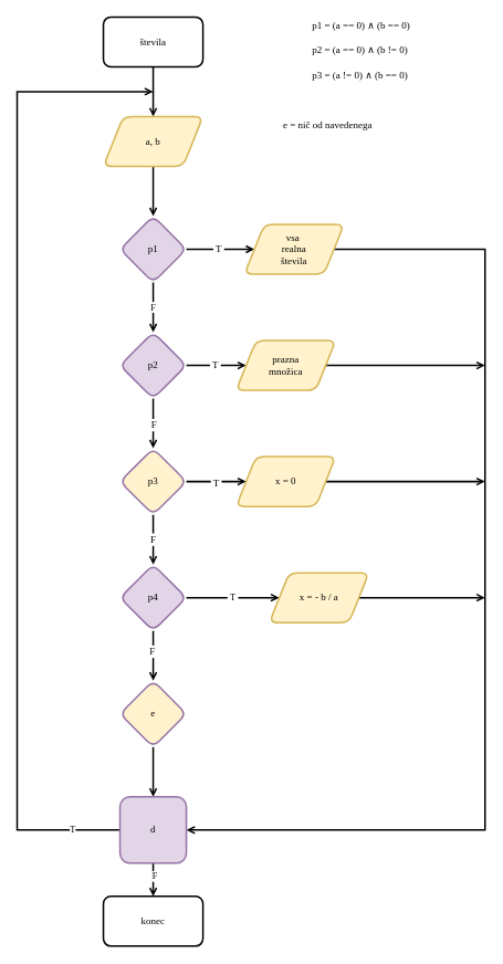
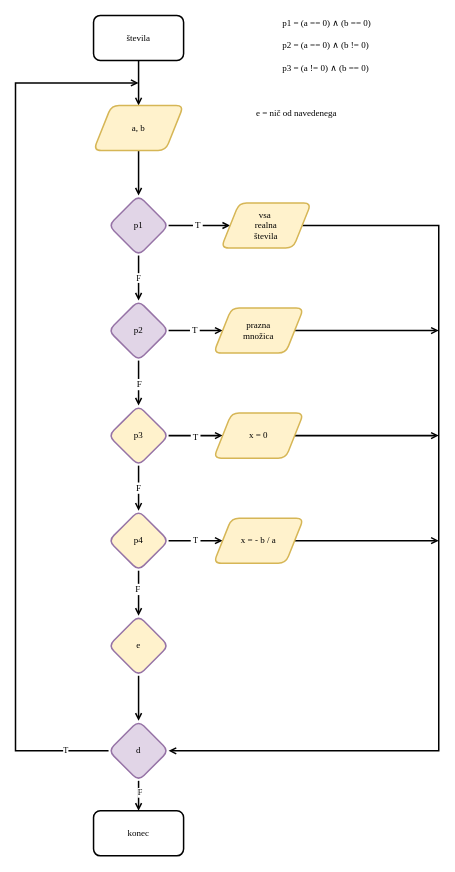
- <mxCell id="23" value="p4" style="rhombus;whiteSpace=wrap;html=1;rounded=1;strokeWidth=2;fontFamily=Space Mono;fillColor=#e1d5e7;strokeColor=#9673a6;fontSource=https%3A%2F%2Ffonts.googleapis.com%2Fcss%3Ffamily%3DSpace%2BMono;" parent="1" vertex="1"><mxGeometry x="144" y="680" width="80" height="80" as="geometry" /></mxCell>
+ <mxCell id="23" value="p4" style="rhombus;whiteSpace=wrap;html=1;rounded=1;strokeWidth=2;fontFamily=Space Mono;fillColor=#fff2cc;strokeColor=#9673a6;fontSource=https%3A%2F%2Ffonts.googleapis.com%2Fcss%3Ffamily%3DSpace%2BMono;" parent="1" vertex="1"><mxGeometry x="144" y="680" width="80" height="80" as="geometry" /></mxCell>
- <mxCell id="31" value="x = - b / a" style="shape=parallelogram;perimeter=parallelogramPerimeter;whiteSpace=wrap;html=1;strokeWidth=2;fontFamily=Space Mono;fillColor=#fff2cc;strokeColor=#d6b656;rounded=1;fontSource=https%3A%2F%2Ffonts.googleapis.com%2Fcss%3Ffamily%3DSpace%2BMono;" parent="1" vertex="1"><mxGeometry x="324" y="690" width="120" height="60" as="geometry" /></mxCell>
+ <mxCell id="31" value="x = - b / a" style="shape=parallelogram;perimeter=parallelogramPerimeter;whiteSpace=wrap;html=1;strokeWidth=2;fontFamily=Space Mono;fillColor=#fff2cc;strokeColor=#d6b656;rounded=1;fontSource=https%3A%2F%2Ffonts.googleapis.com%2Fcss%3Ffamily%3DSpace%2BMono;" parent="1" vertex="1"><mxGeometry x="284" y="690" width="120" height="60" as="geometry" /></mxCell>
- <mxCell id="43" value="d" style="whiteSpace=wrap;html=1;strokeWidth=2;fontFamily=Space Mono;fillColor=#e1d5e7;strokeColor=#9673a6;fontSource=https%3A%2F%2Ffonts.googleapis.com%2Fcss%3Ffamily%3DSpace%2BMono;rounded=1;" parent="1" vertex="1"><mxGeometry x="144" y="960" width="80" height="80" as="geometry" /></mxCell>
+ <mxCell id="43" value="d" style="rhombus;whiteSpace=wrap;html=1;rounded=1;strokeWidth=2;fontFamily=Space Mono;fillColor=#e1d5e7;strokeColor=#9673a6;fontSource=https%3A%2F%2Ffonts.googleapis.com%2Fcss%3Ffamily%3DSpace%2BMono;" parent="1" vertex="1"><mxGeometry x="144" y="960" width="80" height="80" as="geometry" /></mxCell>
